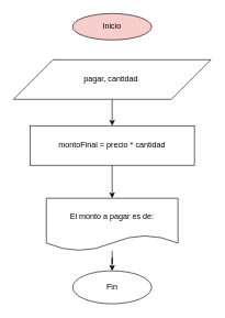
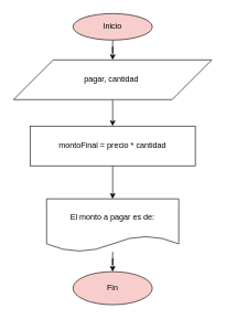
+ <mxCell id="2" value="" style="edgeStyle=orthogonalEdgeStyle;rounded=0;orthogonalLoop=1;jettySize=auto;html=1;" parent="1" source="3" target="5" edge="1"><mxGeometry relative="1" as="geometry" /></mxCell>
- <mxCell id="10" value="Fin" style="ellipse;whiteSpace=wrap;html=1;" parent="1" vertex="1"><mxGeometry x="110" y="410" width="120" height="50" as="geometry" /></mxCell>
+ <mxCell id="10" value="Fin" style="ellipse;whiteSpace=wrap;html=1;fillColor=#f8cecc;" parent="1" vertex="1"><mxGeometry x="110" y="410" width="120" height="50" as="geometry" /></mxCell>
